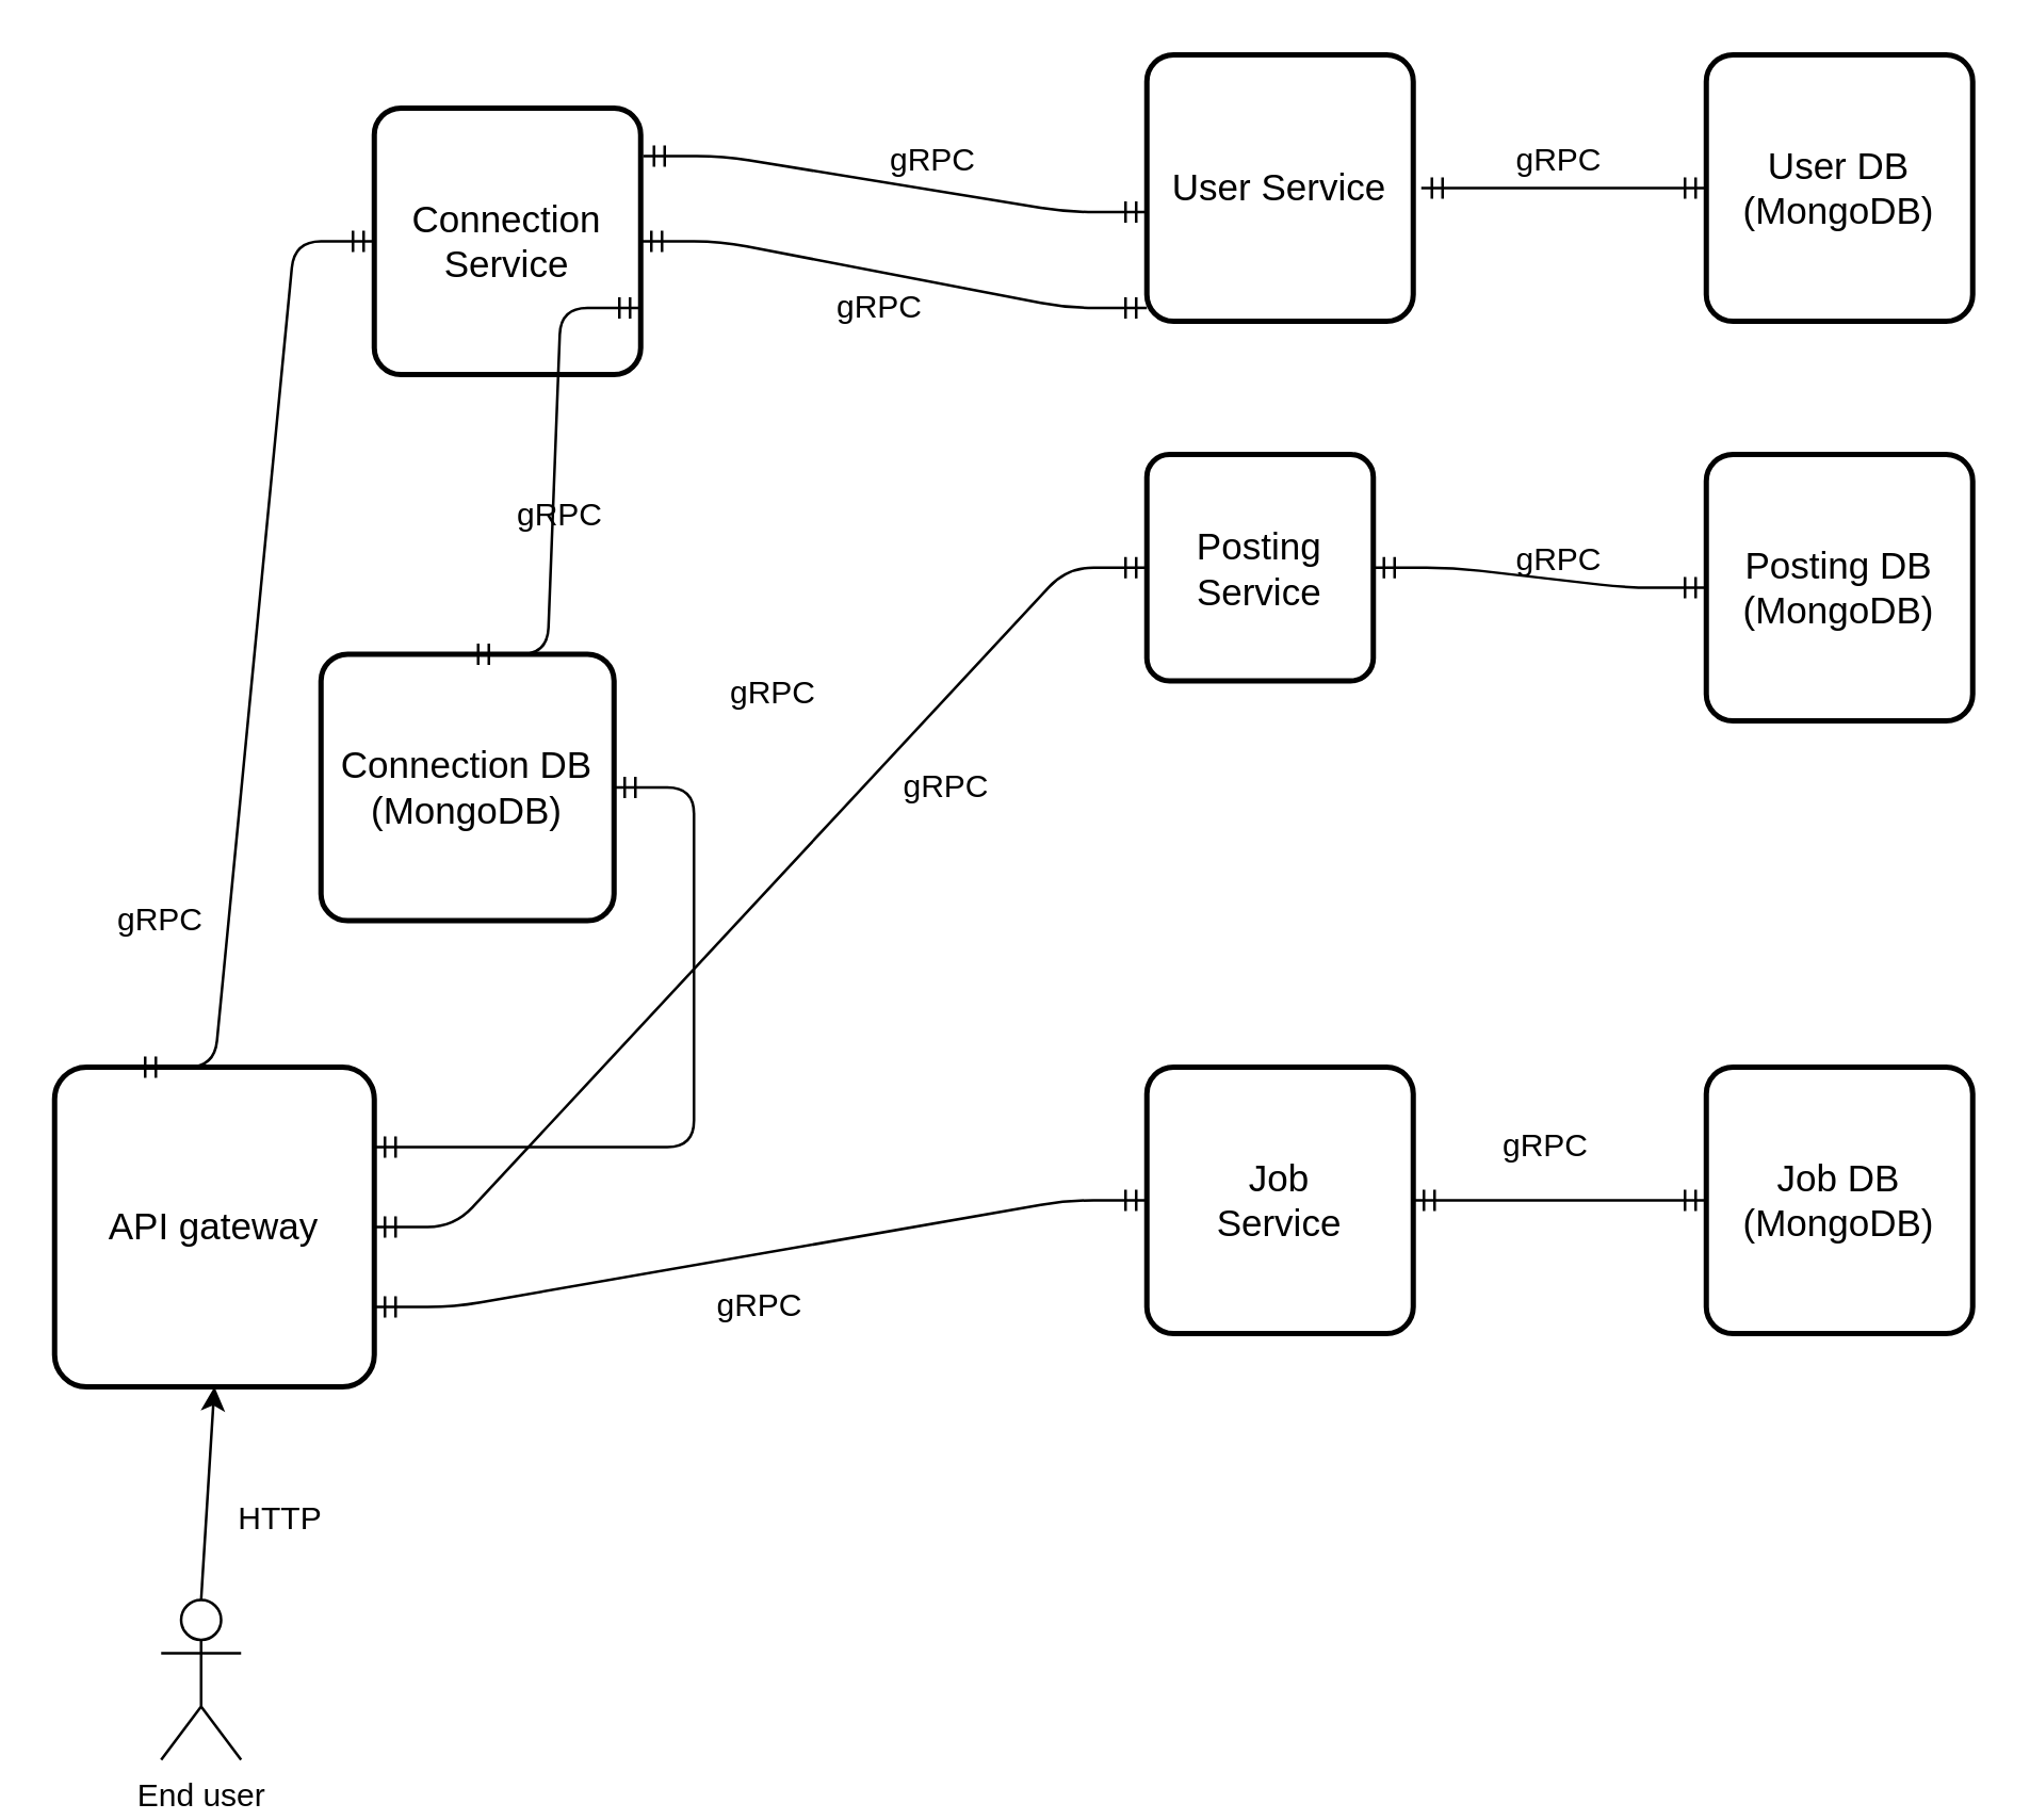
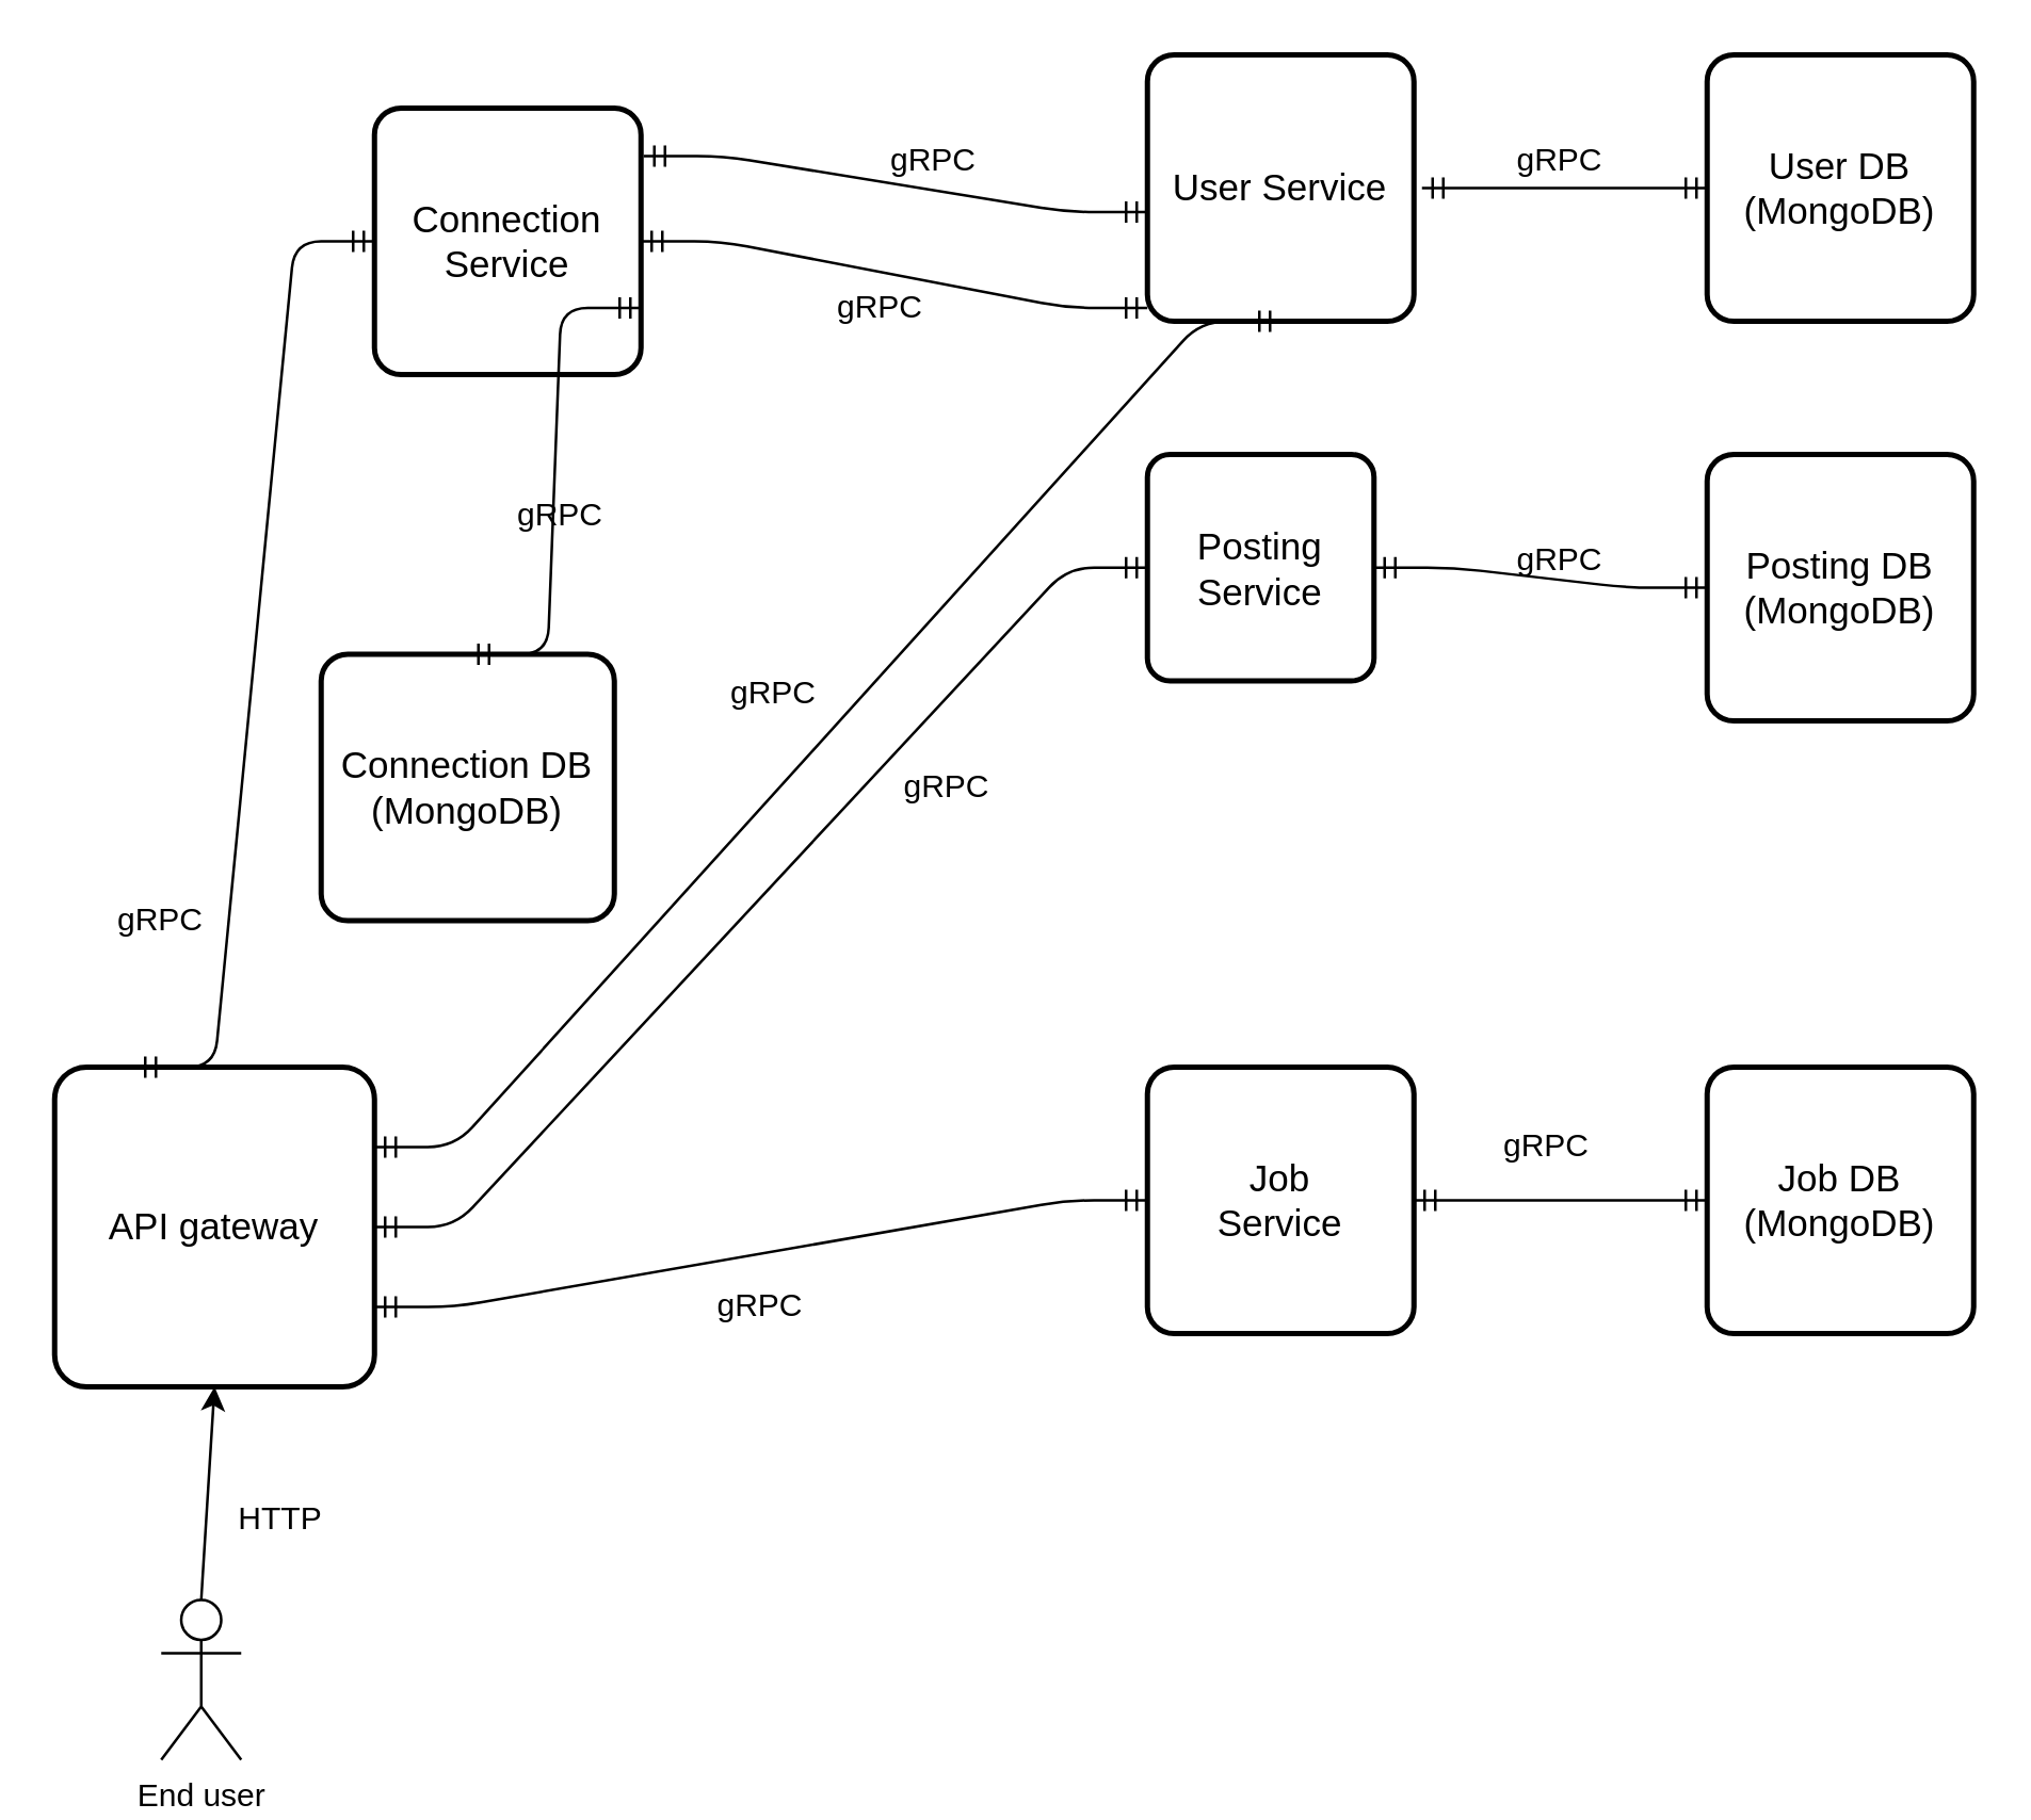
- <mxCell id="7" value="" style="edgeStyle=entityRelationEdgeStyle;fontSize=12;html=1;endArrow=ERmandOne;startArrow=ERmandOne;exitX=1;exitY=0.25;exitDx=0;exitDy=0;" parent="1" source="2" target="20" edge="1"><mxGeometry width="100" height="100" relative="1" as="geometry"><mxPoint x="210" y="140" as="sourcePoint" /><mxPoint x="310" y="40" as="targetPoint" /></mxGeometry></mxCell>
+ <mxCell id="7" value="" style="edgeStyle=entityRelationEdgeStyle;fontSize=12;html=1;endArrow=ERmandOne;startArrow=ERmandOne;entryX=0.5;entryY=1;entryDx=0;entryDy=0;exitX=1;exitY=0.25;exitDx=0;exitDy=0;" parent="1" source="2" target="3" edge="1"><mxGeometry width="100" height="100" relative="1" as="geometry"><mxPoint x="210" y="140" as="sourcePoint" /><mxPoint x="310" y="40" as="targetPoint" /></mxGeometry></mxCell>
